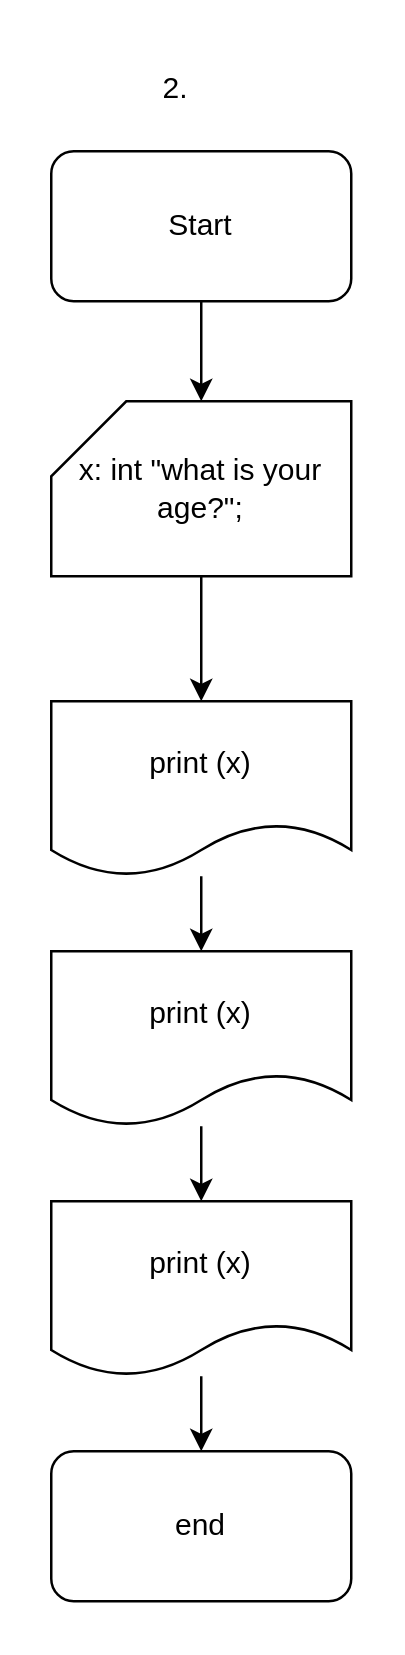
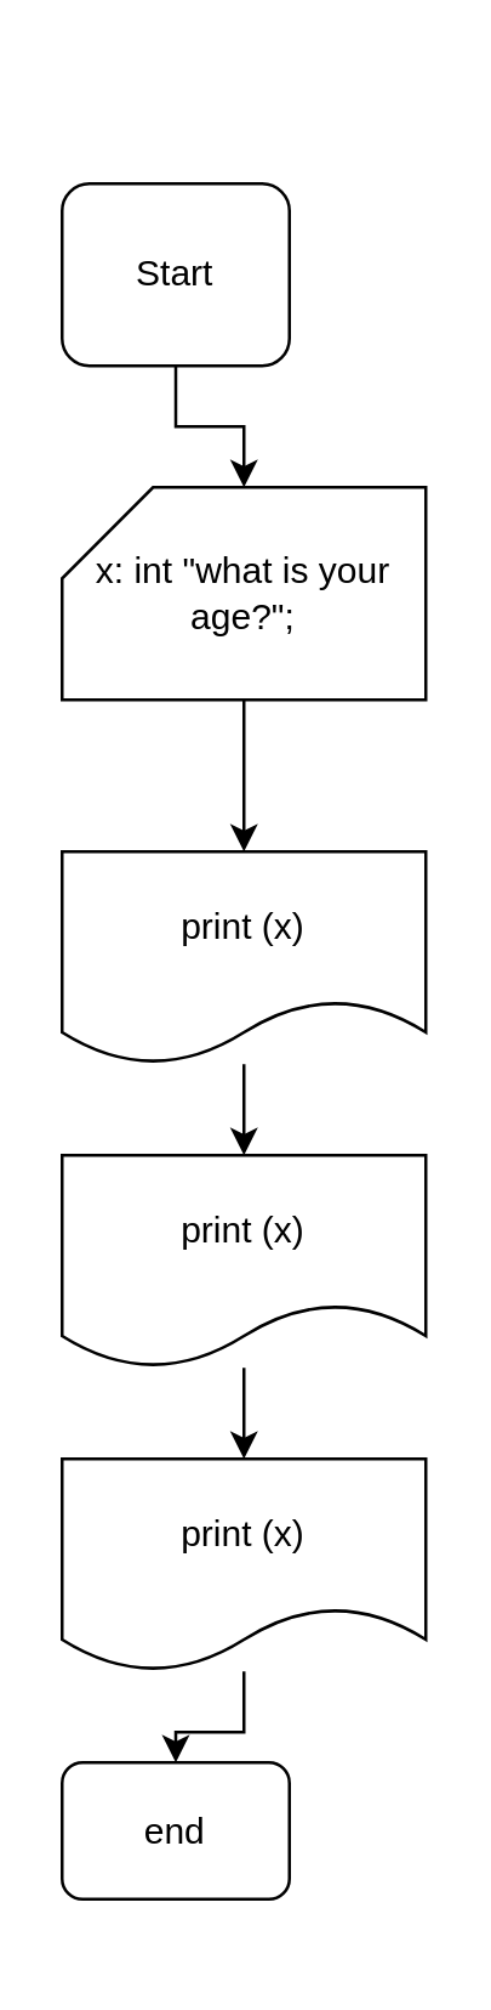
- <mxCell id="4" value="2." style="text;html=1;align=center;verticalAlign=middle;whiteSpace=wrap;rounded=0;" parent="1" vertex="1"><mxGeometry x="40" y="20" width="60" height="30" as="geometry" /></mxCell>
- <mxCell id="3" value="Start" style="rounded=1;whiteSpace=wrap;html=1;" parent="1" vertex="1"><mxGeometry x="20" y="60" width="120" height="60" as="geometry" /></mxCell>
+ <mxCell id="3" value="Start" style="rounded=1;whiteSpace=wrap;html=1;" parent="1" vertex="1"><mxGeometry x="20" y="60" width="75" height="60" as="geometry" /></mxCell>
- <mxCell id="13" value="end" style="rounded=1;whiteSpace=wrap;html=1;" vertex="1" parent="1"><mxGeometry x="20" y="580" width="120" height="60" as="geometry" /></mxCell>
+ <mxCell id="13" value="end" style="rounded=1;whiteSpace=wrap;html=1;" vertex="1" parent="1"><mxGeometry x="20" y="580" width="75" height="45" as="geometry" /></mxCell>
